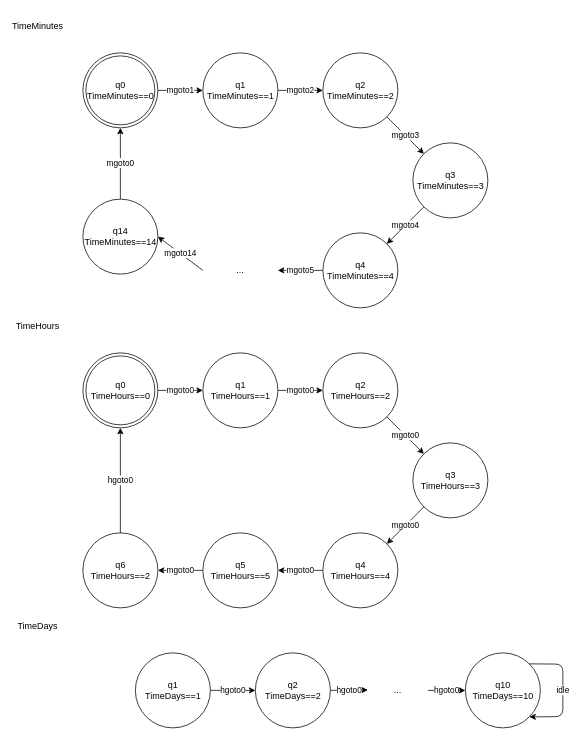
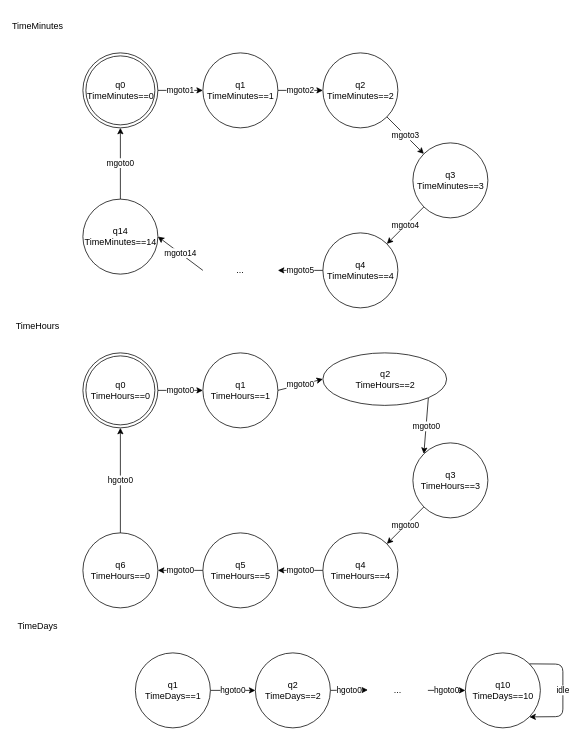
- <mxCell id="23" value="q2&lt;br&gt;TimeHours==2" style="shape=ellipse;html=1;dashed=0;whitespace=wrap;aspect=fixed;perimeter=ellipsePerimeter;" vertex="1" parent="1"><mxGeometry x="430" y="470" width="100" height="100" as="geometry" /></mxCell>
+ <mxCell id="23" value="q2&lt;br&gt;TimeHours==2" style="shape=ellipse;html=1;dashed=0;whitespace=wrap;aspect=fixed;perimeter=ellipsePerimeter;" vertex="1" parent="1"><mxGeometry x="430" y="470" width="165" height="70" as="geometry" /></mxCell>
- <mxCell id="28" value="q6&lt;br&gt;TimeHours==2" style="shape=ellipse;html=1;dashed=0;whitespace=wrap;aspect=fixed;perimeter=ellipsePerimeter;" vertex="1" parent="1"><mxGeometry x="110" y="710" width="100" height="100" as="geometry" /></mxCell>
+ <mxCell id="28" value="q6&lt;br&gt;TimeHours==0" style="shape=ellipse;html=1;dashed=0;whitespace=wrap;aspect=fixed;perimeter=ellipsePerimeter;" vertex="1" parent="1"><mxGeometry x="110" y="710" width="100" height="100" as="geometry" /></mxCell>
